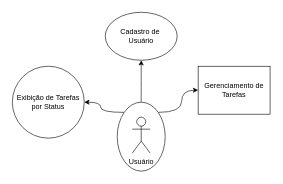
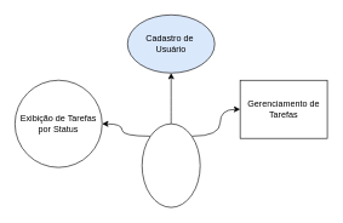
- <mxCell id="8" value="Cadastro de&amp;nbsp;&lt;div&gt;Usuário&lt;/div&gt;" style="ellipse;whiteSpace=wrap;html=1;" vertex="1" parent="1"><mxGeometry x="175" y="20" width="120" height="80" as="geometry" /></mxCell>
+ <mxCell id="8" value="Cadastro de&amp;nbsp;&lt;div&gt;Usuário&lt;/div&gt;" style="ellipse;whiteSpace=wrap;html=1;fillColor=#dae8fc;" vertex="1" parent="1"><mxGeometry x="175" y="20" width="120" height="80" as="geometry" /></mxCell>
- <mxCell id="6" value="Usuário" style="shape=umlActor;verticalLabelPosition=bottom;verticalAlign=top;html=1;outlineConnect=0;" vertex="1" parent="1"><mxGeometry x="220" y="195" width="30" height="60" as="geometry" /></mxCell>
